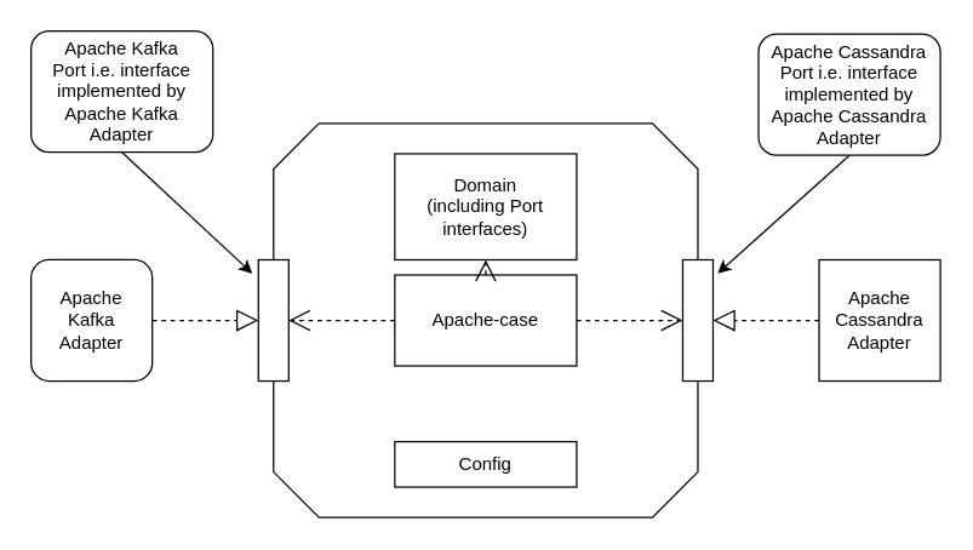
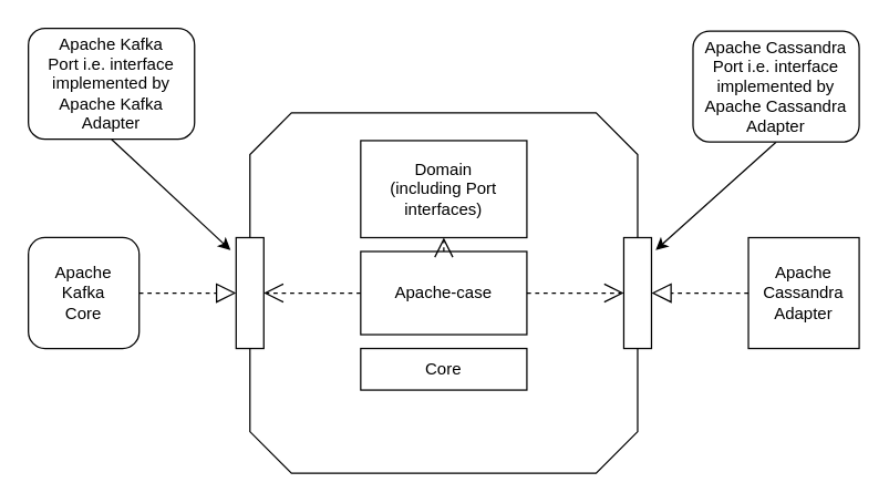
- <mxCell id="11" value="&lt;div&gt;Apache&lt;/div&gt;&lt;div&gt;Kafka&lt;/div&gt;&lt;div&gt;&lt;div&gt;Adapter&lt;/div&gt;&lt;/div&gt;" style="rounded=1;whiteSpace=wrap;html=1;" vertex="1" parent="1"><mxGeometry x="20" y="171" width="80" height="80" as="geometry" /></mxCell>
+ <mxCell id="11" value="&lt;div&gt;Apache&lt;/div&gt;&lt;div&gt;Kafka&lt;/div&gt;&lt;div&gt;&lt;div&gt;Core&lt;/div&gt;&lt;/div&gt;" style="rounded=1;whiteSpace=wrap;html=1;" vertex="1" parent="1"><mxGeometry x="20" y="171" width="80" height="80" as="geometry" /></mxCell>
+ <mxCell id="4" value="Core" style="rounded=0;whiteSpace=wrap;html=1;" vertex="1" parent="1"><mxGeometry x="260" y="251" width="120" height="30" as="geometry" /></mxCell>
- <mxCell id="3" value="Config" style="rounded=0;whiteSpace=wrap;html=1;" vertex="1" parent="1"><mxGeometry x="260" y="291" width="120" height="30" as="geometry" /></mxCell>
